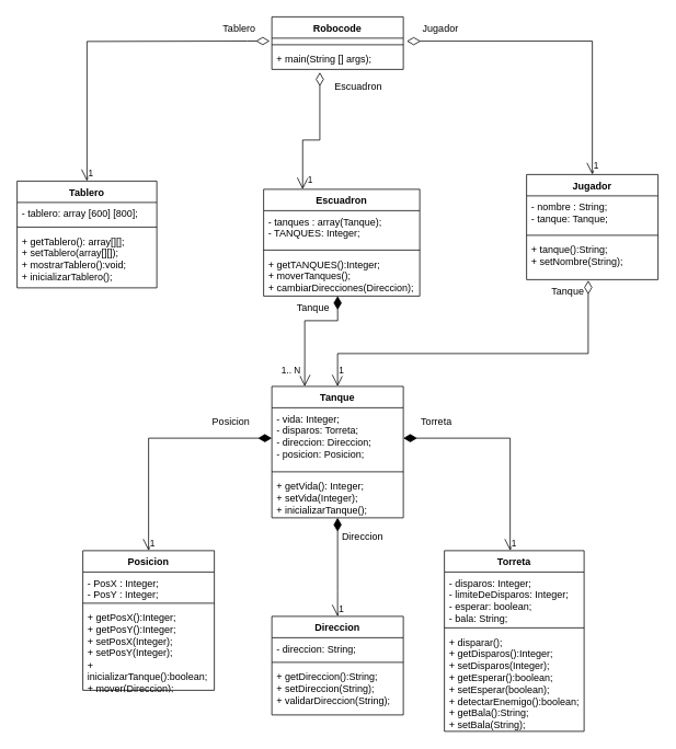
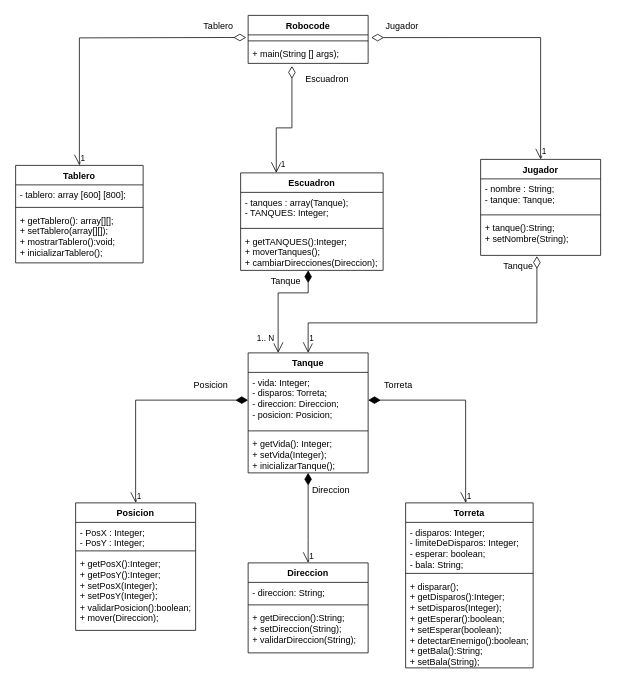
- <mxCell id="21" value="&lt;div&gt;+ getPosX():Integer;&lt;/div&gt;&lt;div&gt;+ getPosY():Integer;&lt;/div&gt;&lt;div&gt;+ setPosX(Integer);&lt;/div&gt;&lt;div&gt;+ setPosY(Integer);&lt;br&gt;&lt;/div&gt;&lt;div&gt;+ inicializarTanque():boolean;&lt;/div&gt;&lt;div&gt;+ mover(Direccion);&lt;br&gt;&lt;/div&gt;" style="text;strokeColor=none;fillColor=none;align=left;verticalAlign=top;spacingLeft=4;spacingRight=4;overflow=hidden;rotatable=0;points=[[0,0.5],[1,0.5]];portConstraint=eastwest;whiteSpace=wrap;html=1;" parent="18" vertex="1"><mxGeometry y="68" width="160" height="102" as="geometry" /></mxCell>
+ <mxCell id="21" value="&lt;div&gt;+ getPosX():Integer;&lt;/div&gt;&lt;div&gt;+ getPosY():Integer;&lt;/div&gt;&lt;div&gt;+ setPosX(Integer);&lt;/div&gt;&lt;div&gt;+ setPosY(Integer);&lt;br&gt;&lt;/div&gt;&lt;div&gt;+ validarPosicion():boolean;&lt;/div&gt;&lt;div&gt;+ mover(Direccion);&lt;br&gt;&lt;/div&gt;" style="text;strokeColor=none;fillColor=none;align=left;verticalAlign=top;spacingLeft=4;spacingRight=4;overflow=hidden;rotatable=0;points=[[0,0.5],[1,0.5]];portConstraint=eastwest;whiteSpace=wrap;html=1;" parent="18" vertex="1"><mxGeometry y="68" width="160" height="102" as="geometry" /></mxCell>
